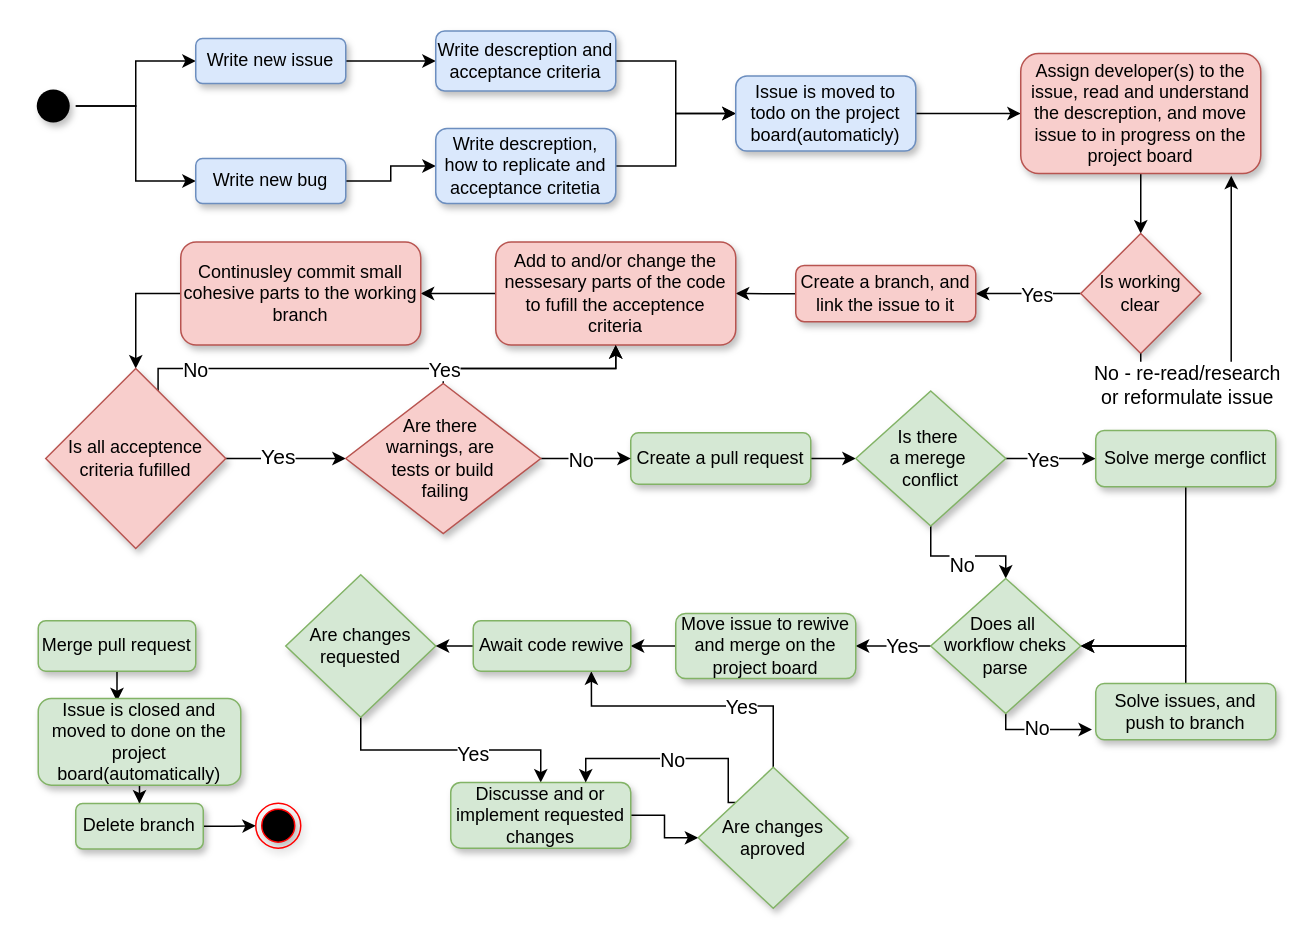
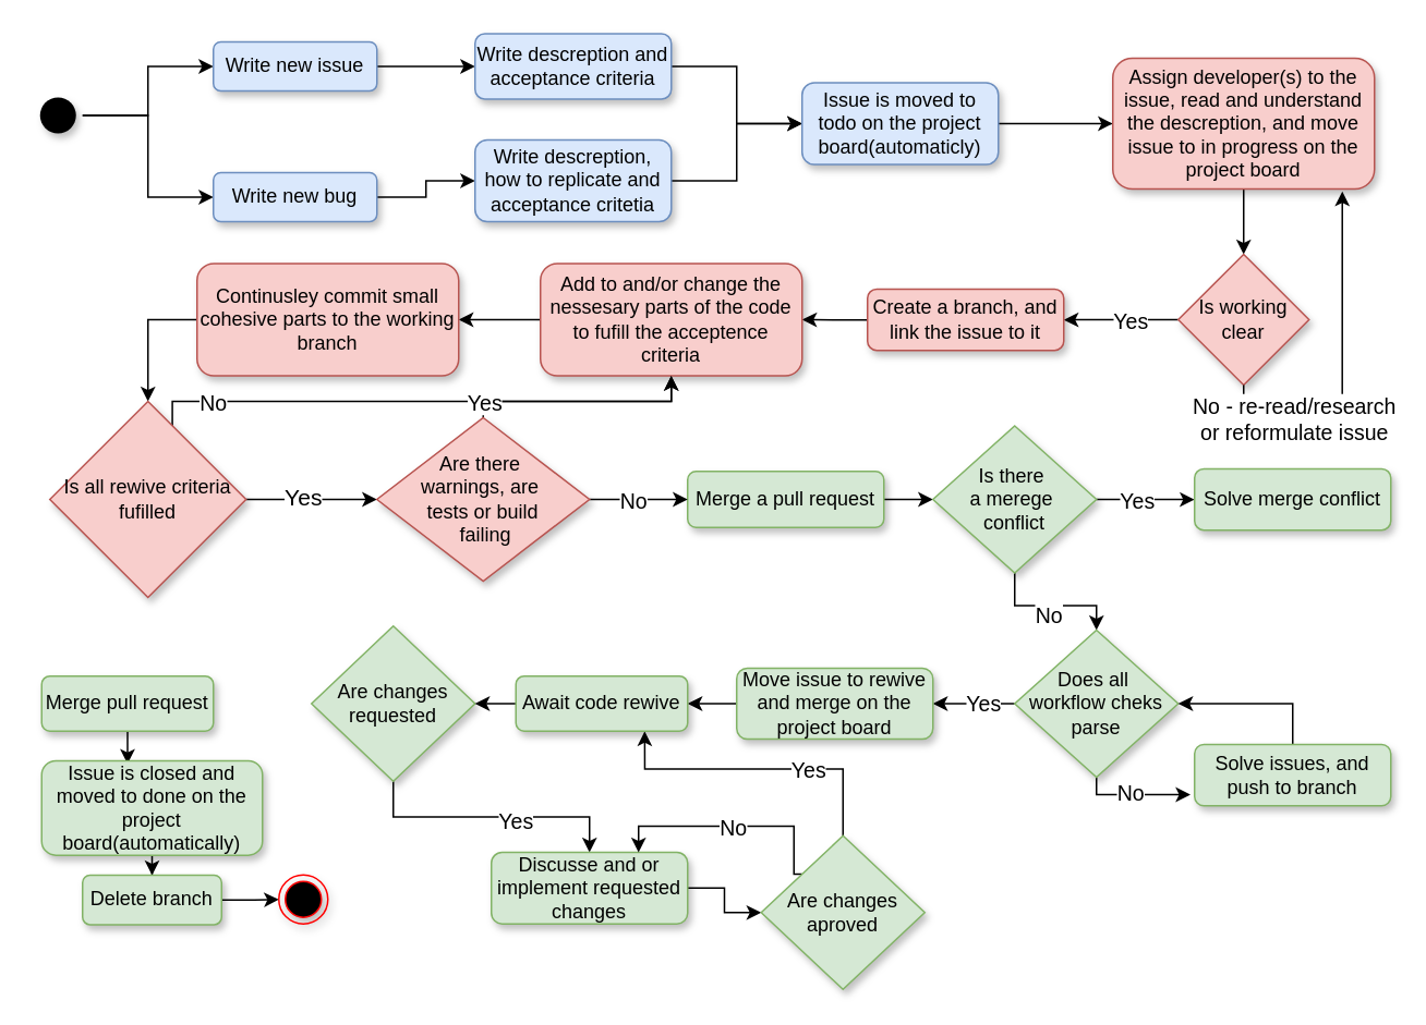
- <mxCell id="32" value="Is all acceptence criteria fufilled" style="rhombus;whiteSpace=wrap;html=1;shadow=1;fillColor=#f8cecc;strokeColor=#b85450;" vertex="1" parent="1"><mxGeometry x="30" y="245" width="120" height="120" as="geometry" /></mxCell>
+ <mxCell id="32" value="Is all rewive criteria fufilled" style="rhombus;whiteSpace=wrap;html=1;shadow=1;fillColor=#f8cecc;strokeColor=#b85450;" vertex="1" parent="1"><mxGeometry x="30" y="245" width="120" height="120" as="geometry" /></mxCell>
- <mxCell id="34" value="Create a pull request" style="rounded=1;whiteSpace=wrap;html=1;shadow=1;fillColor=#d5e8d4;strokeColor=#82b366;" vertex="1" parent="1"><mxGeometry x="420" y="287.82" width="120" height="34.37" as="geometry" /></mxCell>
+ <mxCell id="34" value="Merge a pull request" style="rounded=1;whiteSpace=wrap;html=1;shadow=1;fillColor=#d5e8d4;strokeColor=#82b366;" vertex="1" parent="1"><mxGeometry x="420" y="287.82" width="120" height="34.37" as="geometry" /></mxCell>
- <mxCell id="45" style="edgeStyle=orthogonalEdgeStyle;rounded=0;orthogonalLoop=1;jettySize=auto;html=1;entryX=1;entryY=0.5;entryDx=0;entryDy=0;exitX=0.5;exitY=1;exitDx=0;exitDy=0;" edge="1" parent="1" source="46" target="51"><mxGeometry relative="1" as="geometry" /></mxCell>
